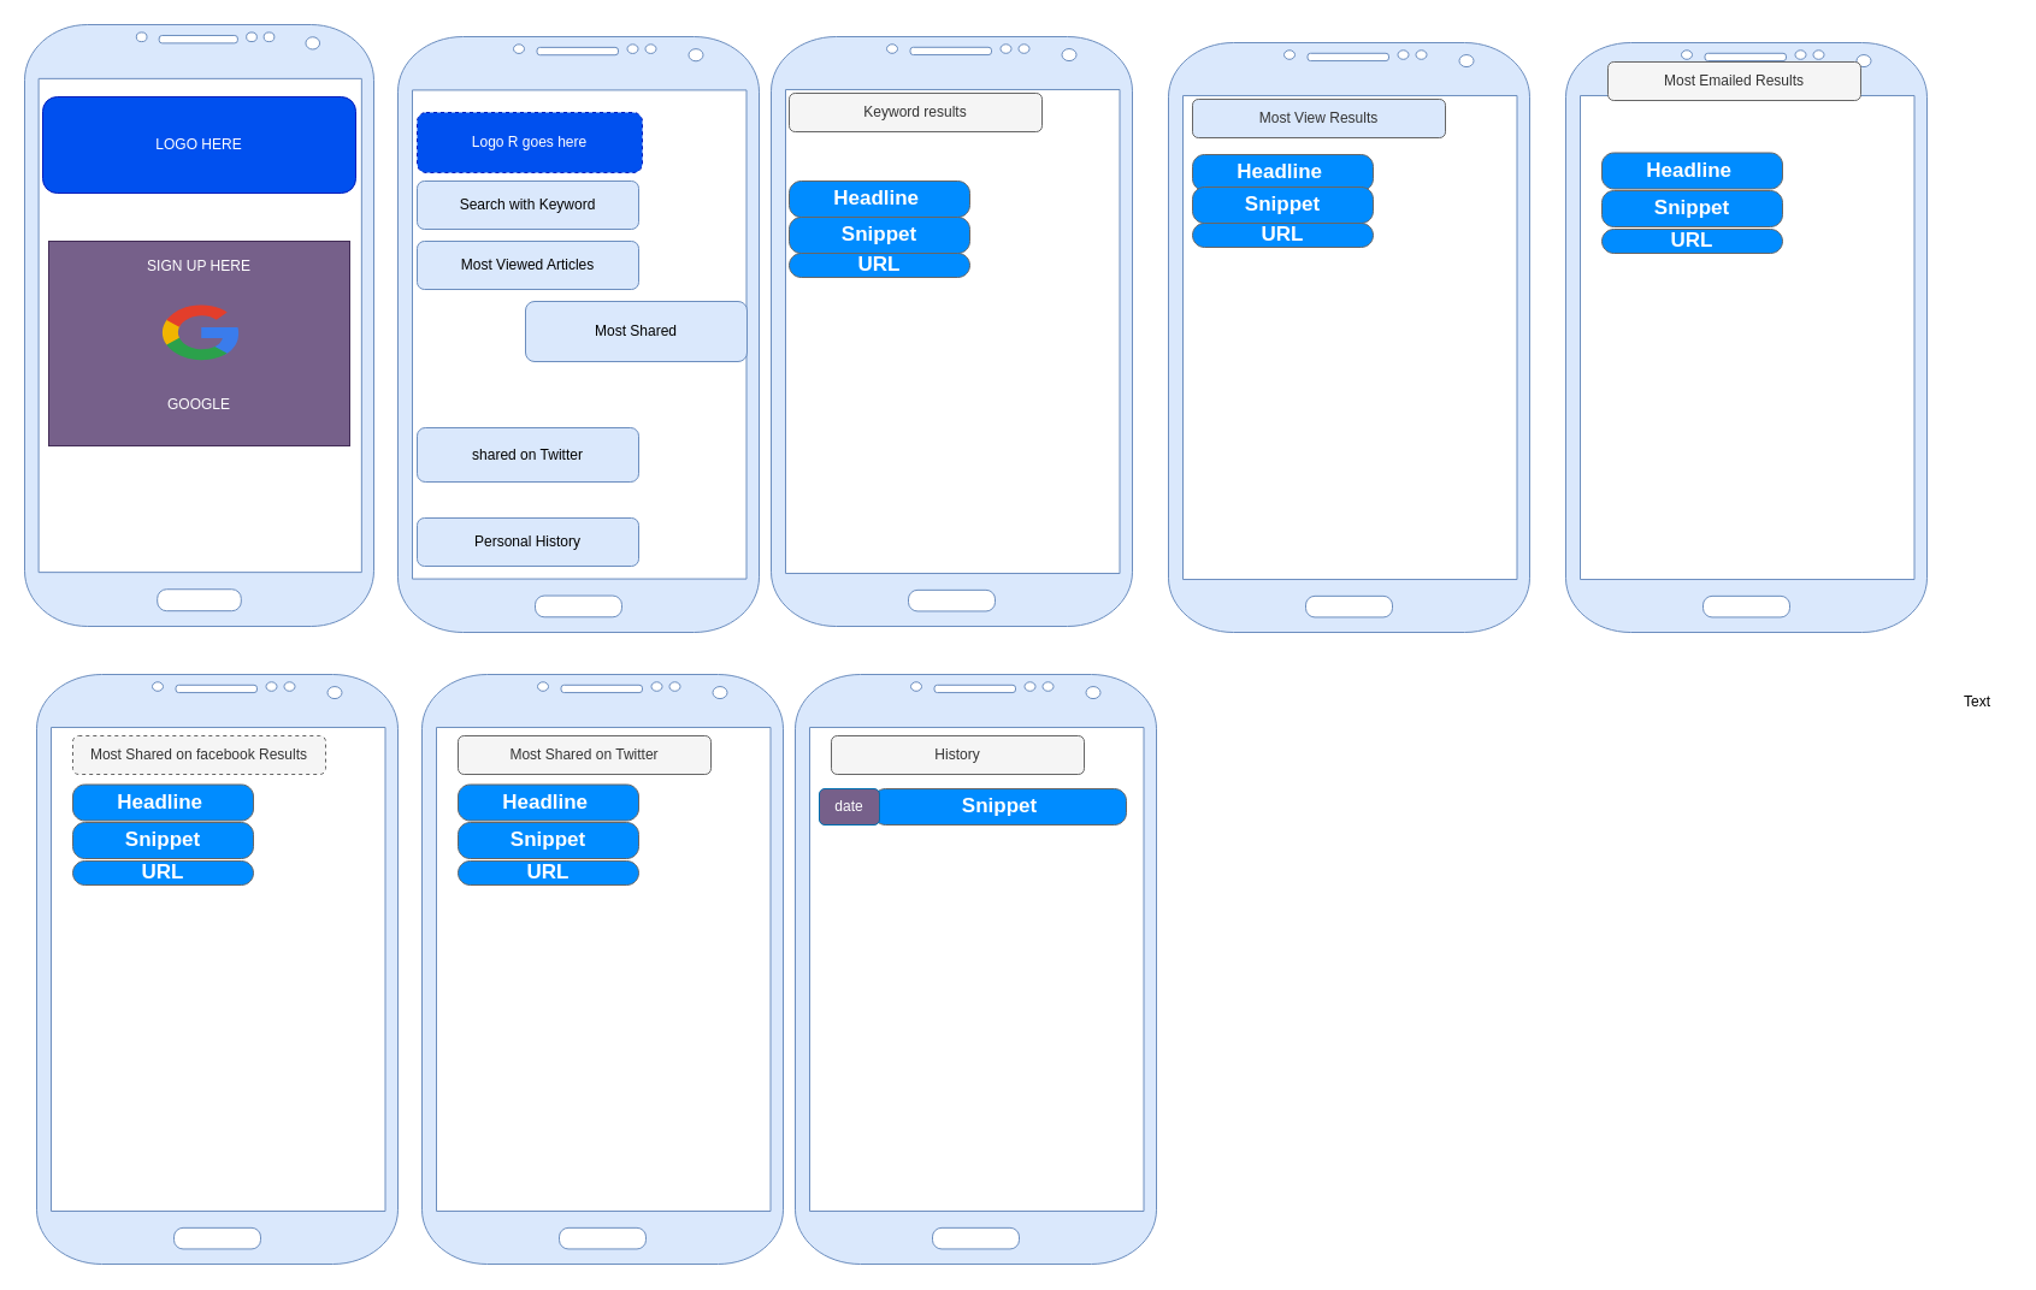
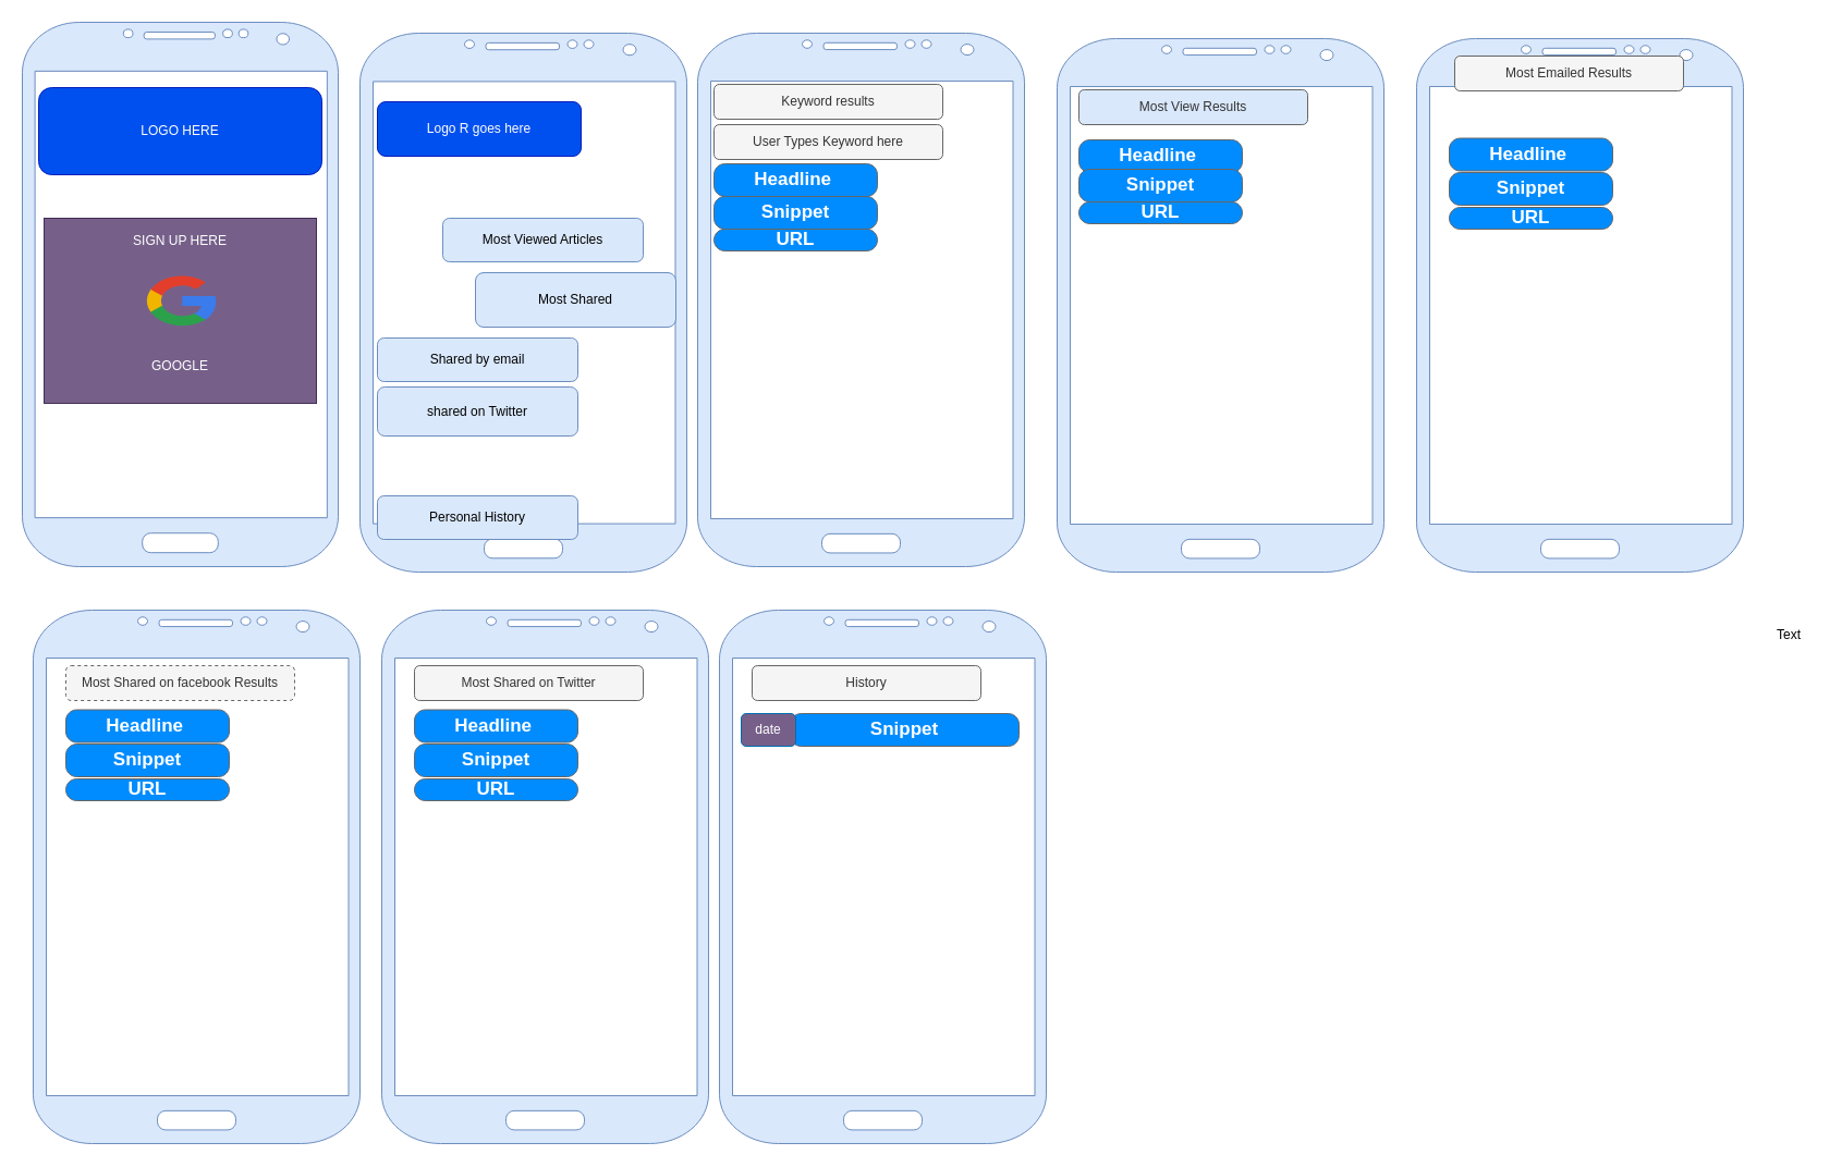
- <mxCell id="8" value="Logo R goes here" style="rounded=1;whiteSpace=wrap;html=1;fillColor=#0050ef;strokeColor=#001DBC;fontColor=#ffffff;dashed=1;" parent="1" vertex="1"><mxGeometry x="346" y="93" width="187" height="50" as="geometry" /></mxCell>
+ <mxCell id="8" value="Logo R goes here" style="rounded=1;whiteSpace=wrap;html=1;fillColor=#0050ef;strokeColor=#001DBC;fontColor=#ffffff;" parent="1" vertex="1"><mxGeometry x="346" y="93" width="187" height="50" as="geometry" /></mxCell>
+ <mxCell id="18" value="User Types Keyword here" style="rounded=1;whiteSpace=wrap;html=1;fillColor=#f5f5f5;strokeColor=#666666;fontColor=#333333;" parent="1" vertex="1"><mxGeometry x="655" y="114" width="210" height="32" as="geometry" /></mxCell>
- <mxCell id="6" value="Search with Keyword" style="rounded=1;whiteSpace=wrap;html=1;fillColor=#dae8fc;strokeColor=#6c8ebf;" parent="1" vertex="1"><mxGeometry x="346" y="150" width="184" height="40" as="geometry" /></mxCell>
- <mxCell id="7" value="Most Viewed Articles" style="rounded=1;whiteSpace=wrap;html=1;fillColor=#dae8fc;strokeColor=#6c8ebf;" parent="1" vertex="1"><mxGeometry x="346" y="200" width="184" height="40" as="geometry" /></mxCell>
+ <mxCell id="7" value="Most Viewed Articles" style="rounded=1;whiteSpace=wrap;html=1;fillColor=#dae8fc;strokeColor=#6c8ebf;" parent="1" vertex="1"><mxGeometry x="406" y="200" width="184" height="40" as="geometry" /></mxCell>
+ <mxCell id="16" value="Shared by email" style="rounded=1;whiteSpace=wrap;html=1;fillColor=#dae8fc;strokeColor=#6c8ebf;" parent="1" vertex="1"><mxGeometry x="346" y="310" width="184" height="40" as="geometry" /></mxCell>
- <mxCell id="10" value="Personal History" style="rounded=1;whiteSpace=wrap;html=1;fillColor=#dae8fc;strokeColor=#6c8ebf;" parent="1" vertex="1"><mxGeometry x="346" y="430" width="184" height="40" as="geometry" /></mxCell>
+ <mxCell id="10" value="Personal History" style="rounded=1;whiteSpace=wrap;html=1;fillColor=#dae8fc;strokeColor=#6c8ebf;" parent="1" vertex="1"><mxGeometry x="346" y="455" width="184" height="40" as="geometry" /></mxCell>
